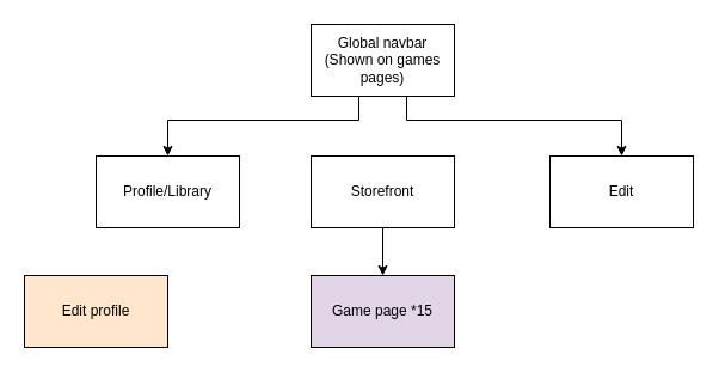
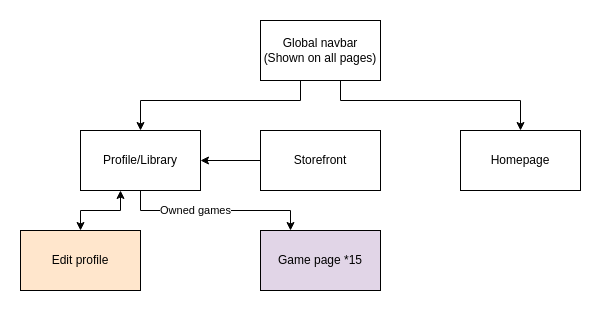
- <mxCell id="13" value="Global navbar (Shown on games pages)" style="rounded=0;whiteSpace=wrap;html=1;" vertex="1" parent="1"><mxGeometry x="260" y="20" width="120" height="60" as="geometry" /></mxCell>
+ <mxCell id="13" value="Global navbar (Shown on all pages)" style="rounded=0;whiteSpace=wrap;html=1;" vertex="1" parent="1"><mxGeometry x="260" y="20" width="120" height="60" as="geometry" /></mxCell>
- <mxCell id="2" value="Edit" style="rounded=0;whiteSpace=wrap;html=1;" vertex="1" parent="1"><mxGeometry x="460" y="130" width="120" height="60" as="geometry" /></mxCell>
+ <mxCell id="2" value="Homepage" style="rounded=0;whiteSpace=wrap;html=1;" vertex="1" parent="1"><mxGeometry x="460" y="130" width="120" height="60" as="geometry" /></mxCell>
- <mxCell id="7" value="" style="edgeStyle=orthogonalEdgeStyle;rounded=0;orthogonalLoop=1;jettySize=auto;html=1;entryX=0.5;entryY=0;entryDx=0;entryDy=0;" edge="1" parent="1" source="8" target="9"><mxGeometry relative="1" as="geometry"><mxPoint x="320" y="220" as="targetPoint" /></mxGeometry></mxCell>
+ <mxCell id="7" value="" style="edgeStyle=orthogonalEdgeStyle;rounded=0;orthogonalLoop=1;jettySize=auto;html=1;" edge="1" parent="1" source="8" target="6"><mxGeometry relative="1" as="geometry"><mxPoint x="320" y="220" as="targetPoint" /></mxGeometry></mxCell>
+ <mxCell id="5" style="edgeStyle=orthogonalEdgeStyle;rounded=0;orthogonalLoop=1;jettySize=auto;html=1;entryX=0.5;entryY=0;entryDx=0;entryDy=0;startArrow=classic;startFill=1;" edge="1" parent="1" source="6" target="10"><mxGeometry relative="1" as="geometry"><Array as="points"><mxPoint x="120" y="210" /><mxPoint x="80" y="210" /></Array></mxGeometry></mxCell>
+ <mxCell id="3" value="" style="edgeStyle=orthogonalEdgeStyle;rounded=0;orthogonalLoop=1;jettySize=auto;html=1;entryX=0.25;entryY=0;entryDx=0;entryDy=0;" edge="1" parent="1" source="6" target="9"><mxGeometry relative="1" as="geometry"><mxPoint x="140" y="230" as="targetPoint" /><Array as="points"><mxPoint x="140" y="210" /><mxPoint x="290" y="210" /></Array></mxGeometry></mxCell>
+ <mxCell id="4" value="Owned games" style="edgeLabel;html=1;align=center;verticalAlign=middle;resizable=0;points=[];" vertex="1" connectable="0" parent="3"><mxGeometry x="-0.217" y="1" relative="1" as="geometry"><mxPoint as="offset" /></mxGeometry></mxCell>
